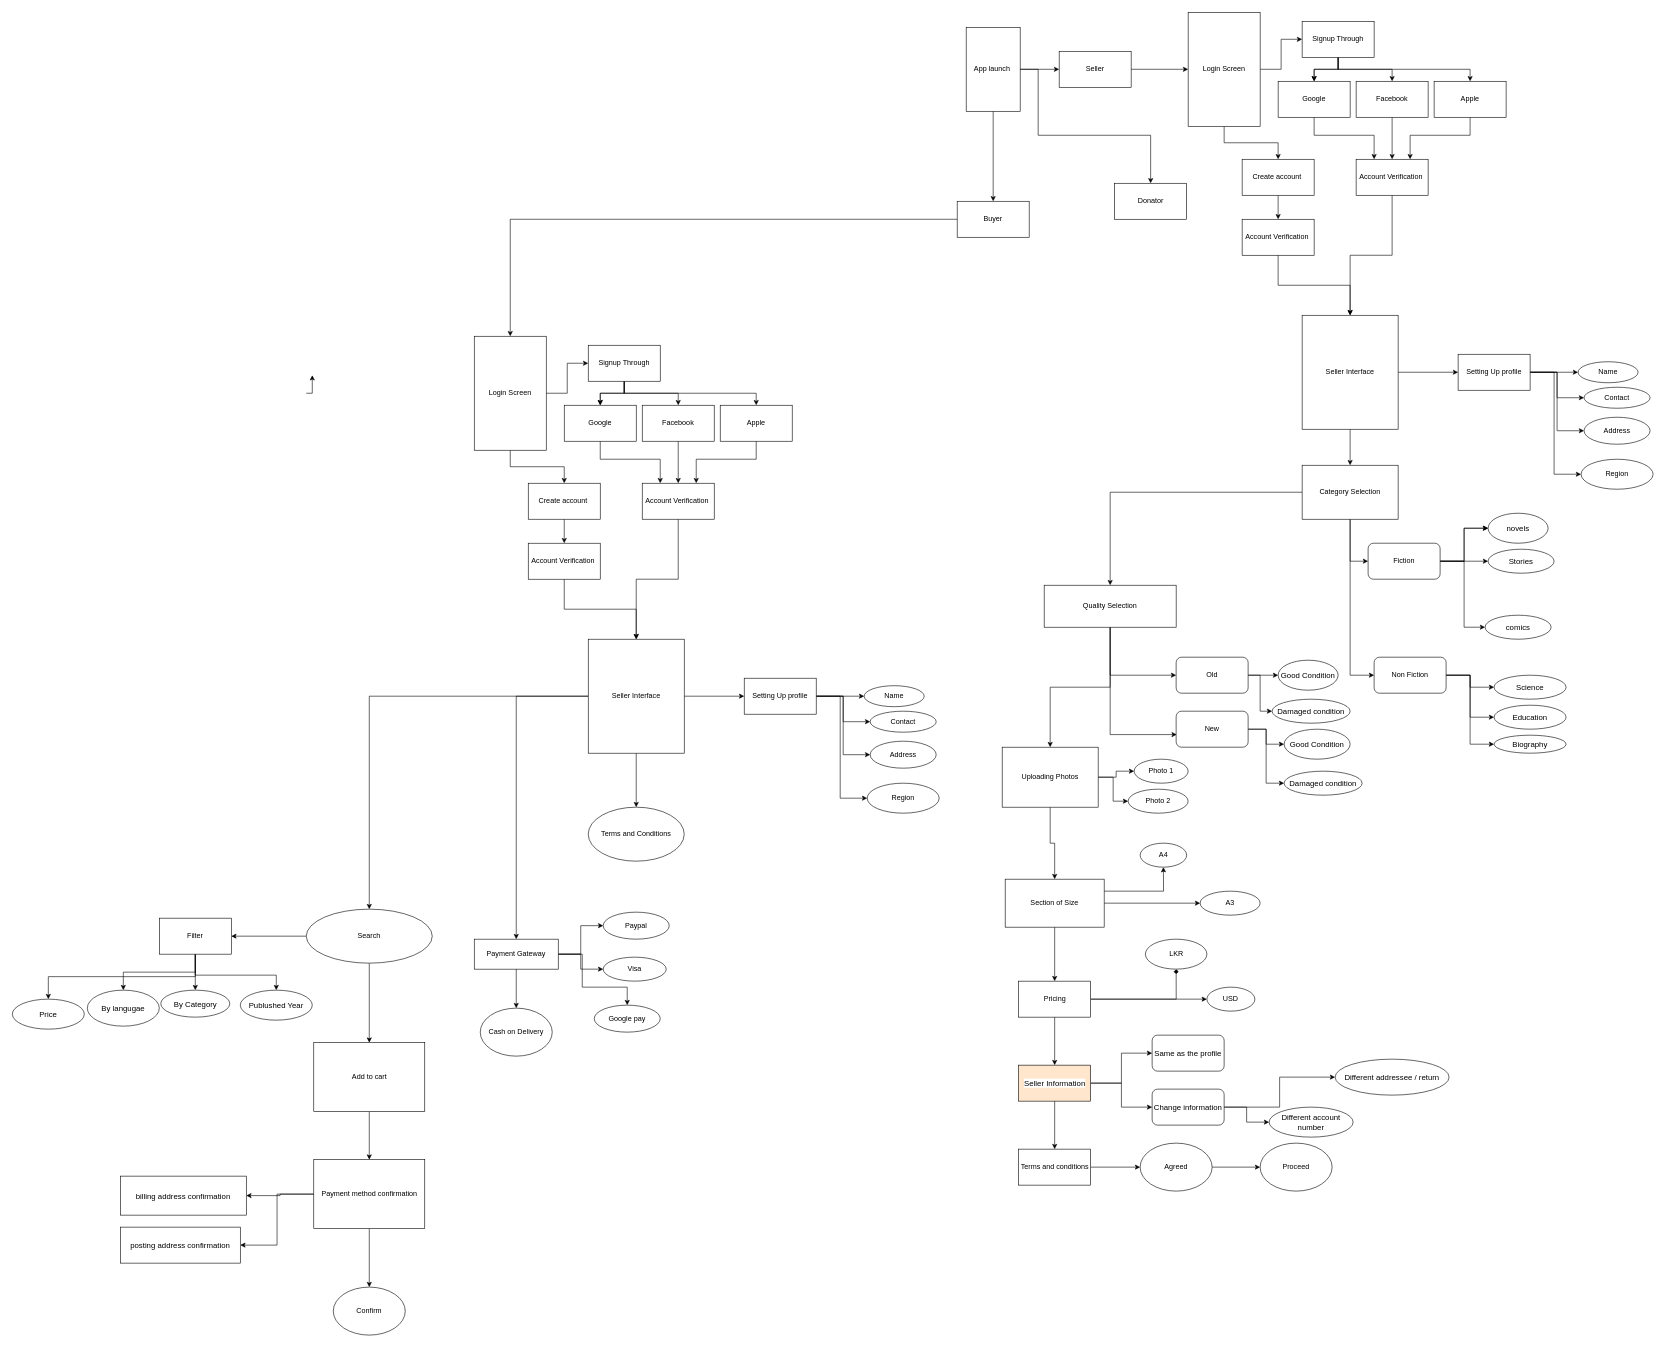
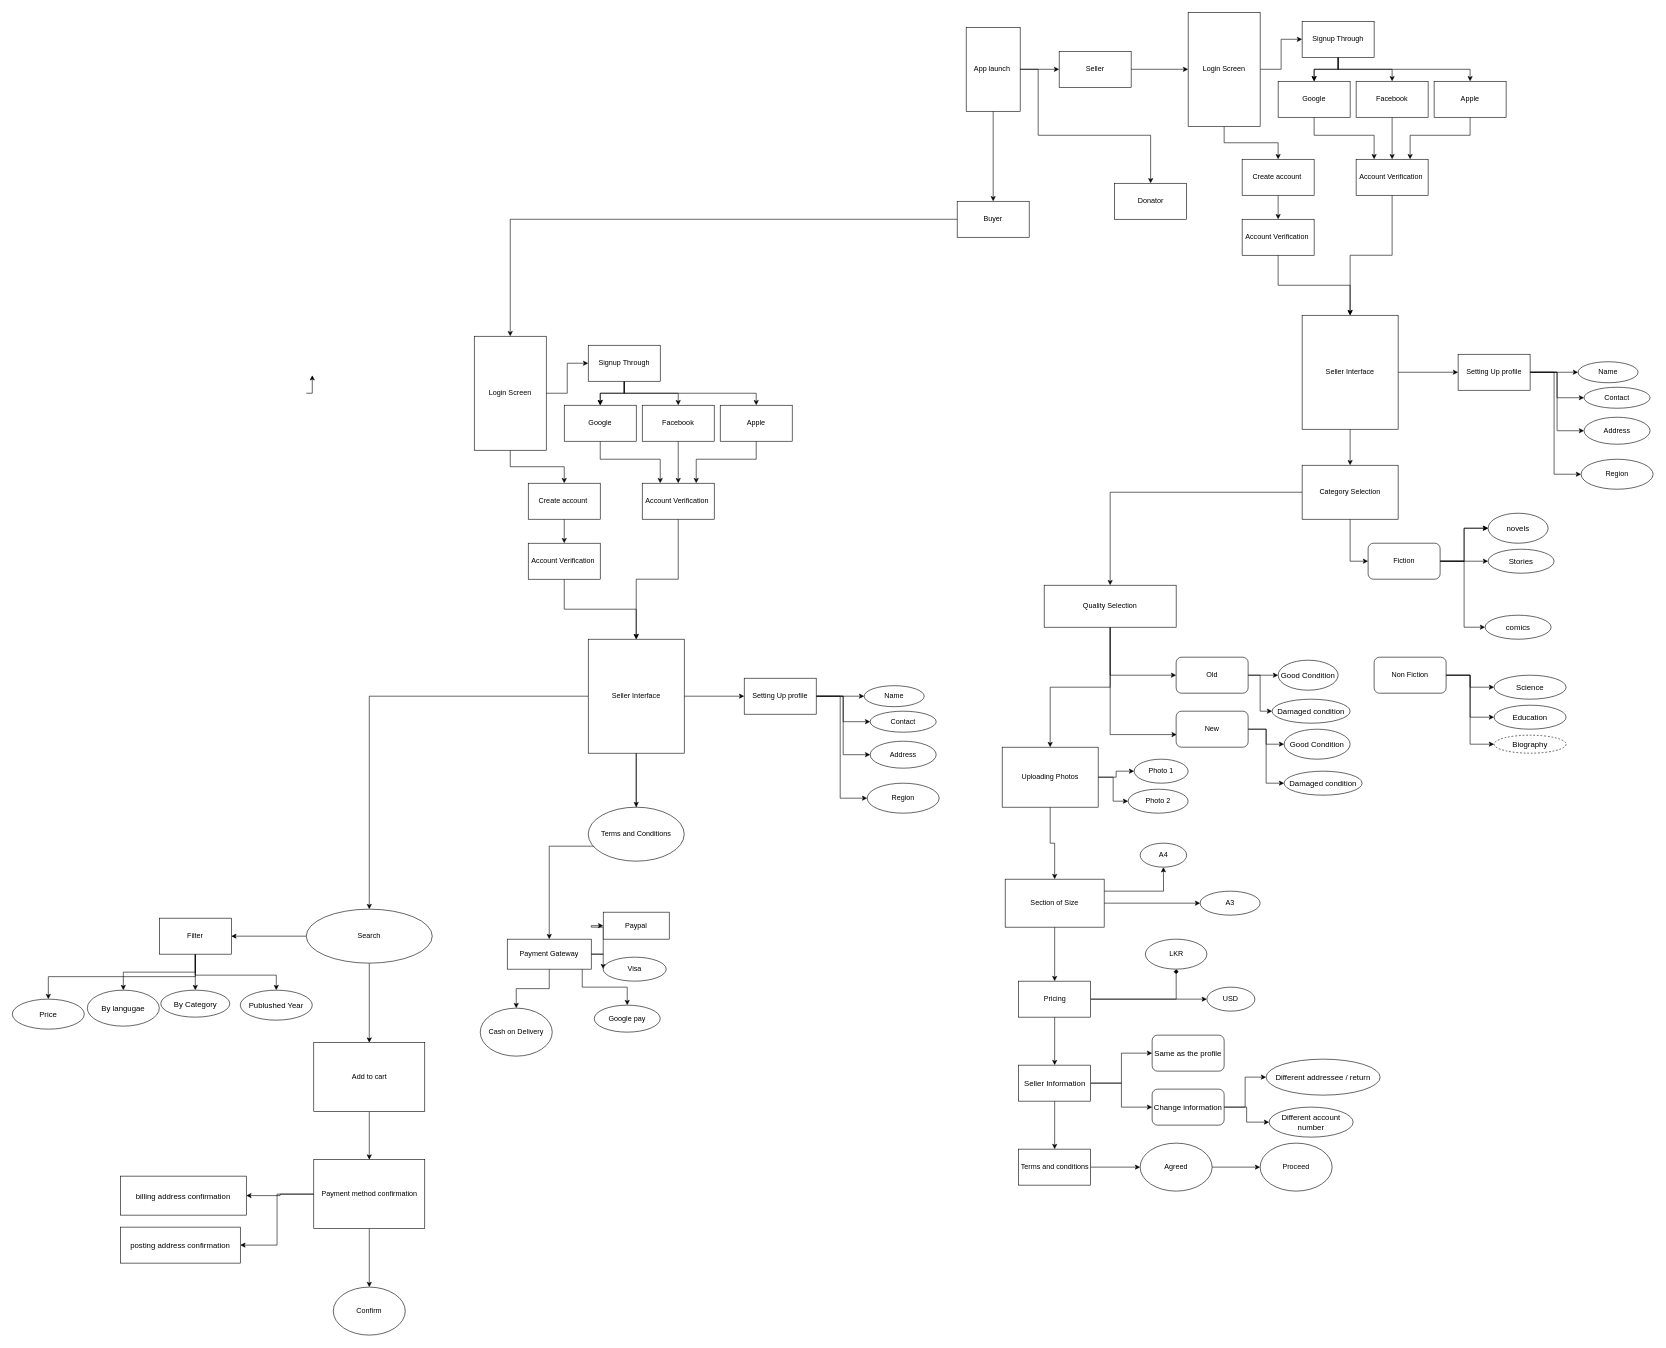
- <mxCell id="44" style="edgeStyle=orthogonalEdgeStyle;rounded=0;orthogonalLoop=1;jettySize=auto;html=1;entryX=0;entryY=0.5;entryDx=0;entryDy=0;" edge="1" parent="1" source="46" target="55"><mxGeometry relative="1" as="geometry" /></mxCell>
- <mxCell id="61" value="&lt;span style=&quot;font-family: &amp;#34;arial&amp;#34; ; font-size: 13px ; text-align: left ; background-color: rgb(255 , 255 , 255)&quot;&gt;Biography&lt;/span&gt;" style="ellipse;whiteSpace=wrap;html=1;rounded=0;" vertex="1" parent="1"><mxGeometry x="2490" y="1225" width="120" height="30" as="geometry" /></mxCell>
+ <mxCell id="61" value="&lt;span style=&quot;font-family: &amp;#34;arial&amp;#34; ; font-size: 13px ; text-align: left ; background-color: rgb(255 , 255 , 255)&quot;&gt;Biography&lt;/span&gt;" style="ellipse;whiteSpace=wrap;html=1;rounded=0;dashed=1;" vertex="1" parent="1"><mxGeometry x="2490" y="1225" width="120" height="30" as="geometry" /></mxCell>
- <mxCell id="150" value="Paypal" style="ellipse;whiteSpace=wrap;html=1;rounded=0;" vertex="1" parent="1"><mxGeometry x="1005" y="1520" width="110" height="45" as="geometry" /></mxCell>
+ <mxCell id="150" value="Paypal" style="whiteSpace=wrap;html=1;rounded=0;" vertex="1" parent="1"><mxGeometry x="1005" y="1520" width="110" height="45" as="geometry" /></mxCell>
- <mxCell id="149" value="Payment Gateway" style="rounded=0;whiteSpace=wrap;html=1;" vertex="1" parent="1"><mxGeometry x="790" y="1565" width="140" height="50" as="geometry" /></mxCell>
+ <mxCell id="149" value="Payment Gateway" style="rounded=0;whiteSpace=wrap;html=1;" vertex="1" parent="1"><mxGeometry x="845" y="1565" width="140" height="50" as="geometry" /></mxCell>
- <mxCell id="101" value="&lt;span style=&quot;font-family: &amp;#34;arial&amp;#34; ; font-size: 13px ; text-align: left ; background-color: rgb(255 , 255 , 255)&quot;&gt;Different addressee / return&lt;/span&gt;" style="ellipse;whiteSpace=wrap;html=1;rounded=1;" vertex="1" parent="1"><mxGeometry x="2225" y="1765" width="190" height="60" as="geometry" /></mxCell>
+ <mxCell id="101" value="&lt;span style=&quot;font-family: &amp;#34;arial&amp;#34; ; font-size: 13px ; text-align: left ; background-color: rgb(255 , 255 , 255)&quot;&gt;Different addressee / return&lt;/span&gt;" style="ellipse;whiteSpace=wrap;html=1;rounded=1;" vertex="1" parent="1"><mxGeometry x="2110" y="1765" width="190" height="60" as="geometry" /></mxCell>
- <mxCell id="91" value="&#10;&#10;&lt;span style=&quot;color: rgb(0, 0, 0); font-family: arial; font-size: 13px; font-style: normal; font-weight: 400; letter-spacing: normal; text-align: left; text-indent: 0px; text-transform: none; word-spacing: 0px; background-color: rgb(255, 255, 255); display: inline; float: none;&quot;&gt;Seller Information &lt;/span&gt;&#10;&#10;" style="whiteSpace=wrap;html=1;rounded=0;glass=0;fillColor=#ffe6cc;" vertex="1" parent="1"><mxGeometry x="1697.5" y="1775" width="120" height="60" as="geometry" /></mxCell>
+ <mxCell id="91" value="&#10;&#10;&lt;span style=&quot;color: rgb(0, 0, 0); font-family: arial; font-size: 13px; font-style: normal; font-weight: 400; letter-spacing: normal; text-align: left; text-indent: 0px; text-transform: none; word-spacing: 0px; background-color: rgb(255, 255, 255); display: inline; float: none;&quot;&gt;Seller Information &lt;/span&gt;&#10;&#10;" style="whiteSpace=wrap;html=1;rounded=0;glass=0;" vertex="1" parent="1"><mxGeometry x="1697.5" y="1775" width="120" height="60" as="geometry" /></mxCell>
